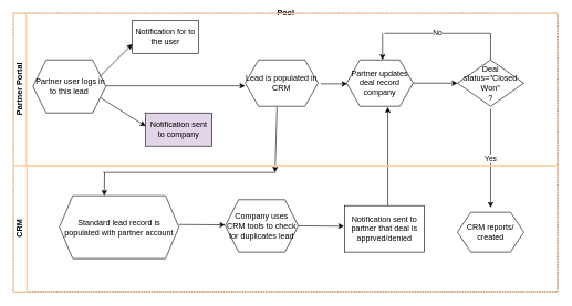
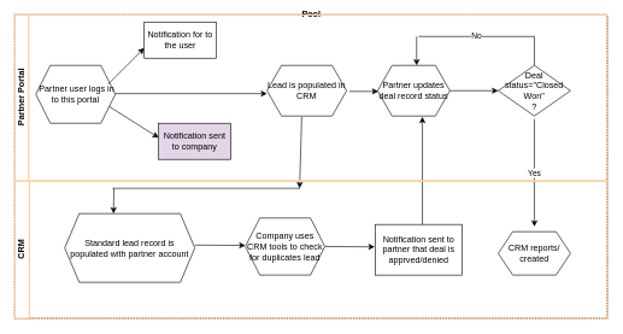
- <mxCell id="10" value="Partner updates deal record company" style="shape=hexagon;perimeter=hexagonPerimeter2;whiteSpace=wrap;html=1;fixedSize=1;" vertex="1" parent="1"><mxGeometry x="522" y="90" width="100" height="70" as="geometry" /></mxCell>
+ <mxCell id="10" value="Partner updates deal record status" style="shape=hexagon;perimeter=hexagonPerimeter2;whiteSpace=wrap;html=1;fixedSize=1;" vertex="1" parent="1"><mxGeometry x="522" y="90" width="100" height="70" as="geometry" /></mxCell>
- <mxCell id="2" value="&amp;nbsp;Partner user logs in to this lead" style="shape=hexagon;perimeter=hexagonPerimeter2;whiteSpace=wrap;html=1;fixedSize=1;" vertex="1" parent="1"><mxGeometry x="49" y="90" width="110" height="80" as="geometry" /></mxCell>
+ <mxCell id="2" value="&amp;nbsp;Partner user logs in to this portal" style="shape=hexagon;perimeter=hexagonPerimeter2;whiteSpace=wrap;html=1;fixedSize=1;" vertex="1" parent="1"><mxGeometry x="49" y="90" width="110" height="80" as="geometry" /></mxCell>
